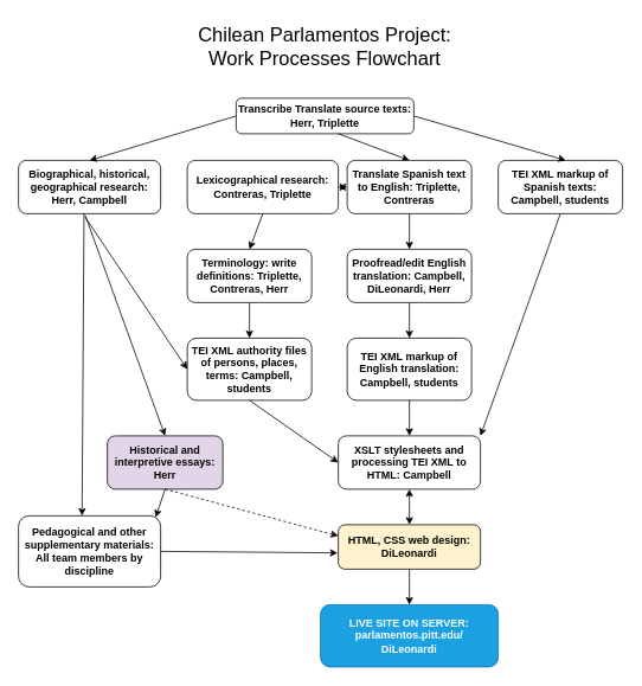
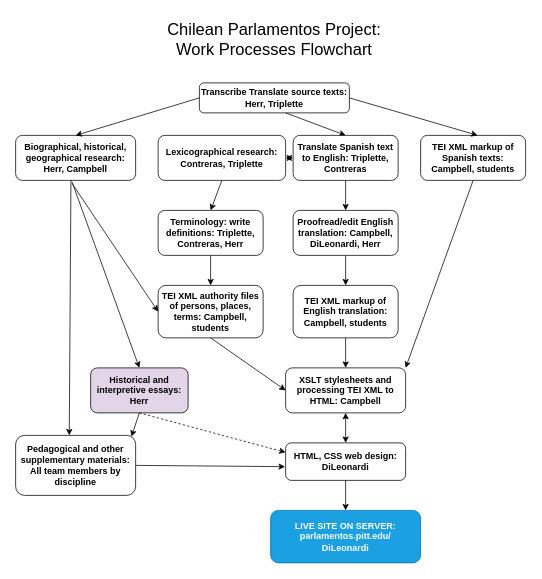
- <mxCell id="20" value="HTML, CSS web design: DiLeonardi" style="rounded=1;whiteSpace=wrap;html=1;fontStyle=1;fillColor=#fff2cc;" vertex="1" parent="1"><mxGeometry x="380" y="590" width="160" height="50" as="geometry" /></mxCell>
+ <mxCell id="20" value="HTML, CSS web design: DiLeonardi" style="rounded=1;whiteSpace=wrap;html=1;fontStyle=1" vertex="1" parent="1"><mxGeometry x="380" y="590" width="160" height="50" as="geometry" /></mxCell>
